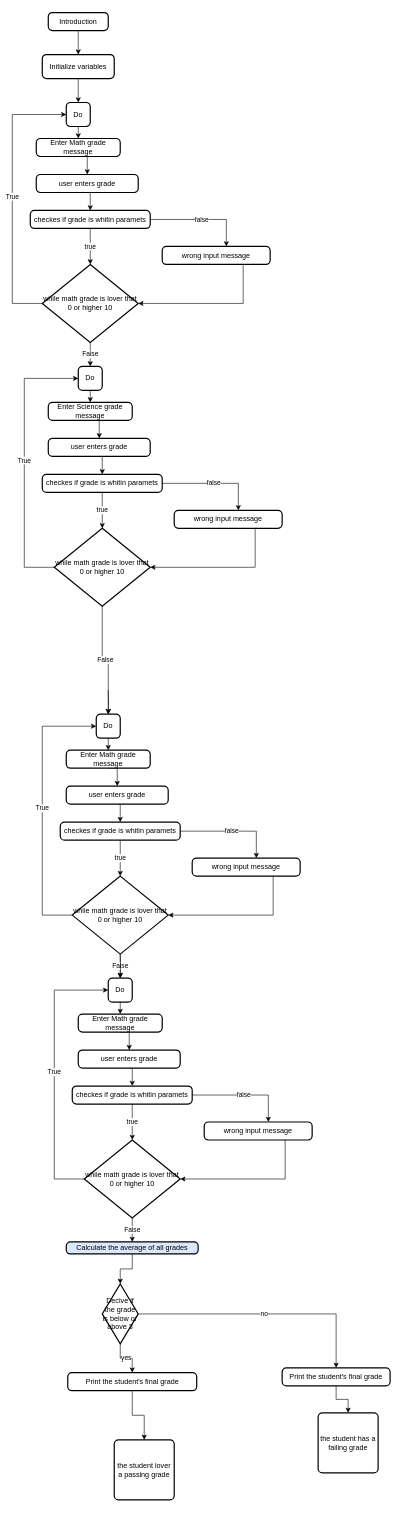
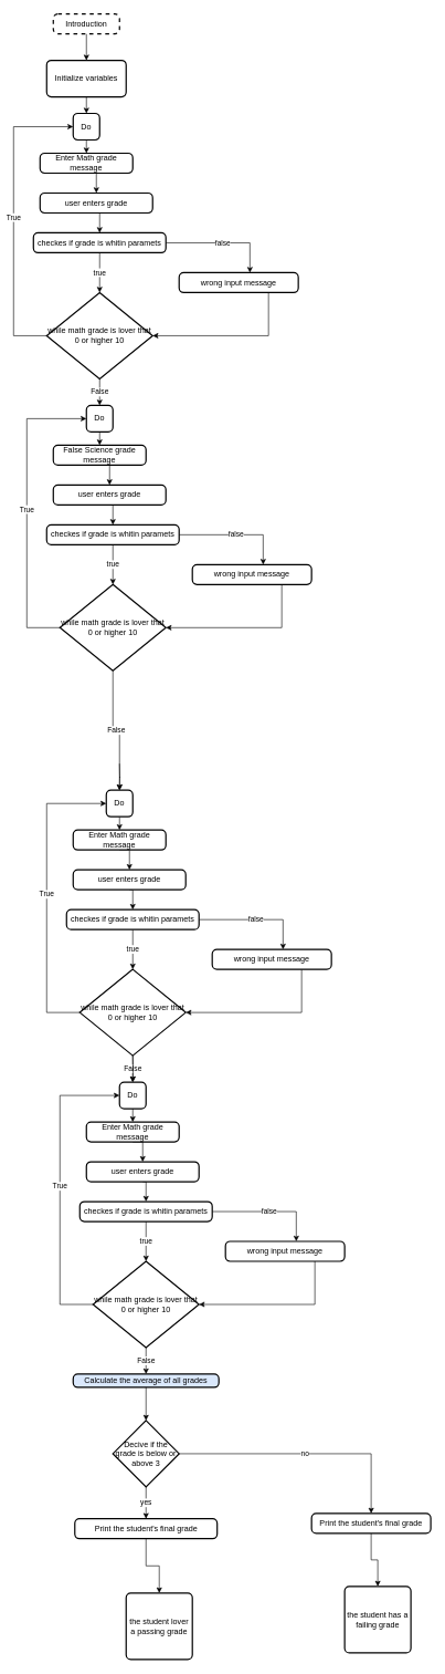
- <mxCell id="8" value="Introduction" style="rounded=1;whiteSpace=wrap;html=1;absoluteArcSize=1;arcSize=14;strokeWidth=2;" parent="1" vertex="1"><mxGeometry x="80" y="20" width="100" height="30" as="geometry" /></mxCell>
+ <mxCell id="8" value="Introduction" style="rounded=1;whiteSpace=wrap;html=1;absoluteArcSize=1;arcSize=14;strokeWidth=2;dashed=1;" parent="1" vertex="1"><mxGeometry x="80" y="20" width="100" height="30" as="geometry" /></mxCell>
- <mxCell id="6" value="Initialize variables" style="rounded=1;whiteSpace=wrap;html=1;absoluteArcSize=1;arcSize=14;strokeWidth=2;" parent="1" vertex="1"><mxGeometry x="70" y="90" width="120" height="40" as="geometry" /></mxCell>
+ <mxCell id="6" value="Initialize variables" style="rounded=1;whiteSpace=wrap;html=1;absoluteArcSize=1;arcSize=14;strokeWidth=2;" parent="1" vertex="1"><mxGeometry x="70" y="90" width="120" height="55" as="geometry" /></mxCell>
- <mxCell id="27" value="Enter Science grade message" style="rounded=1;whiteSpace=wrap;html=1;absoluteArcSize=1;arcSize=14;strokeWidth=2;" parent="1" vertex="1"><mxGeometry x="80" y="670" width="140" height="30" as="geometry" /></mxCell>
+ <mxCell id="27" value="False Science grade message" style="rounded=1;whiteSpace=wrap;html=1;absoluteArcSize=1;arcSize=14;strokeWidth=2;" parent="1" vertex="1"><mxGeometry x="80" y="670" width="140" height="30" as="geometry" /></mxCell>
- <mxCell id="73" value="Decive if the grade is below or above 3" style="strokeWidth=2;html=1;shape=mxgraph.flowchart.decision;whiteSpace=wrap;" vertex="1" parent="1"><mxGeometry x="170" y="2140" width="60" height="100" as="geometry" /></mxCell>
+ <mxCell id="73" value="Decive if the grade is below or above 3" style="strokeWidth=2;html=1;shape=mxgraph.flowchart.decision;whiteSpace=wrap;" vertex="1" parent="1"><mxGeometry x="170" y="2140" width="100" height="100" as="geometry" /></mxCell>
- <mxCell id="77" value="the student has a failing grade" style="rounded=1;whiteSpace=wrap;html=1;absoluteArcSize=1;arcSize=14;strokeWidth=2;" vertex="1" parent="1"><mxGeometry x="530" y="2355" width="100" height="100" as="geometry" /></mxCell>
+ <mxCell id="77" value="the student has a failing grade" style="rounded=1;whiteSpace=wrap;html=1;absoluteArcSize=1;arcSize=14;strokeWidth=2;" vertex="1" parent="1"><mxGeometry x="520" y="2390" width="100" height="100" as="geometry" /></mxCell>
